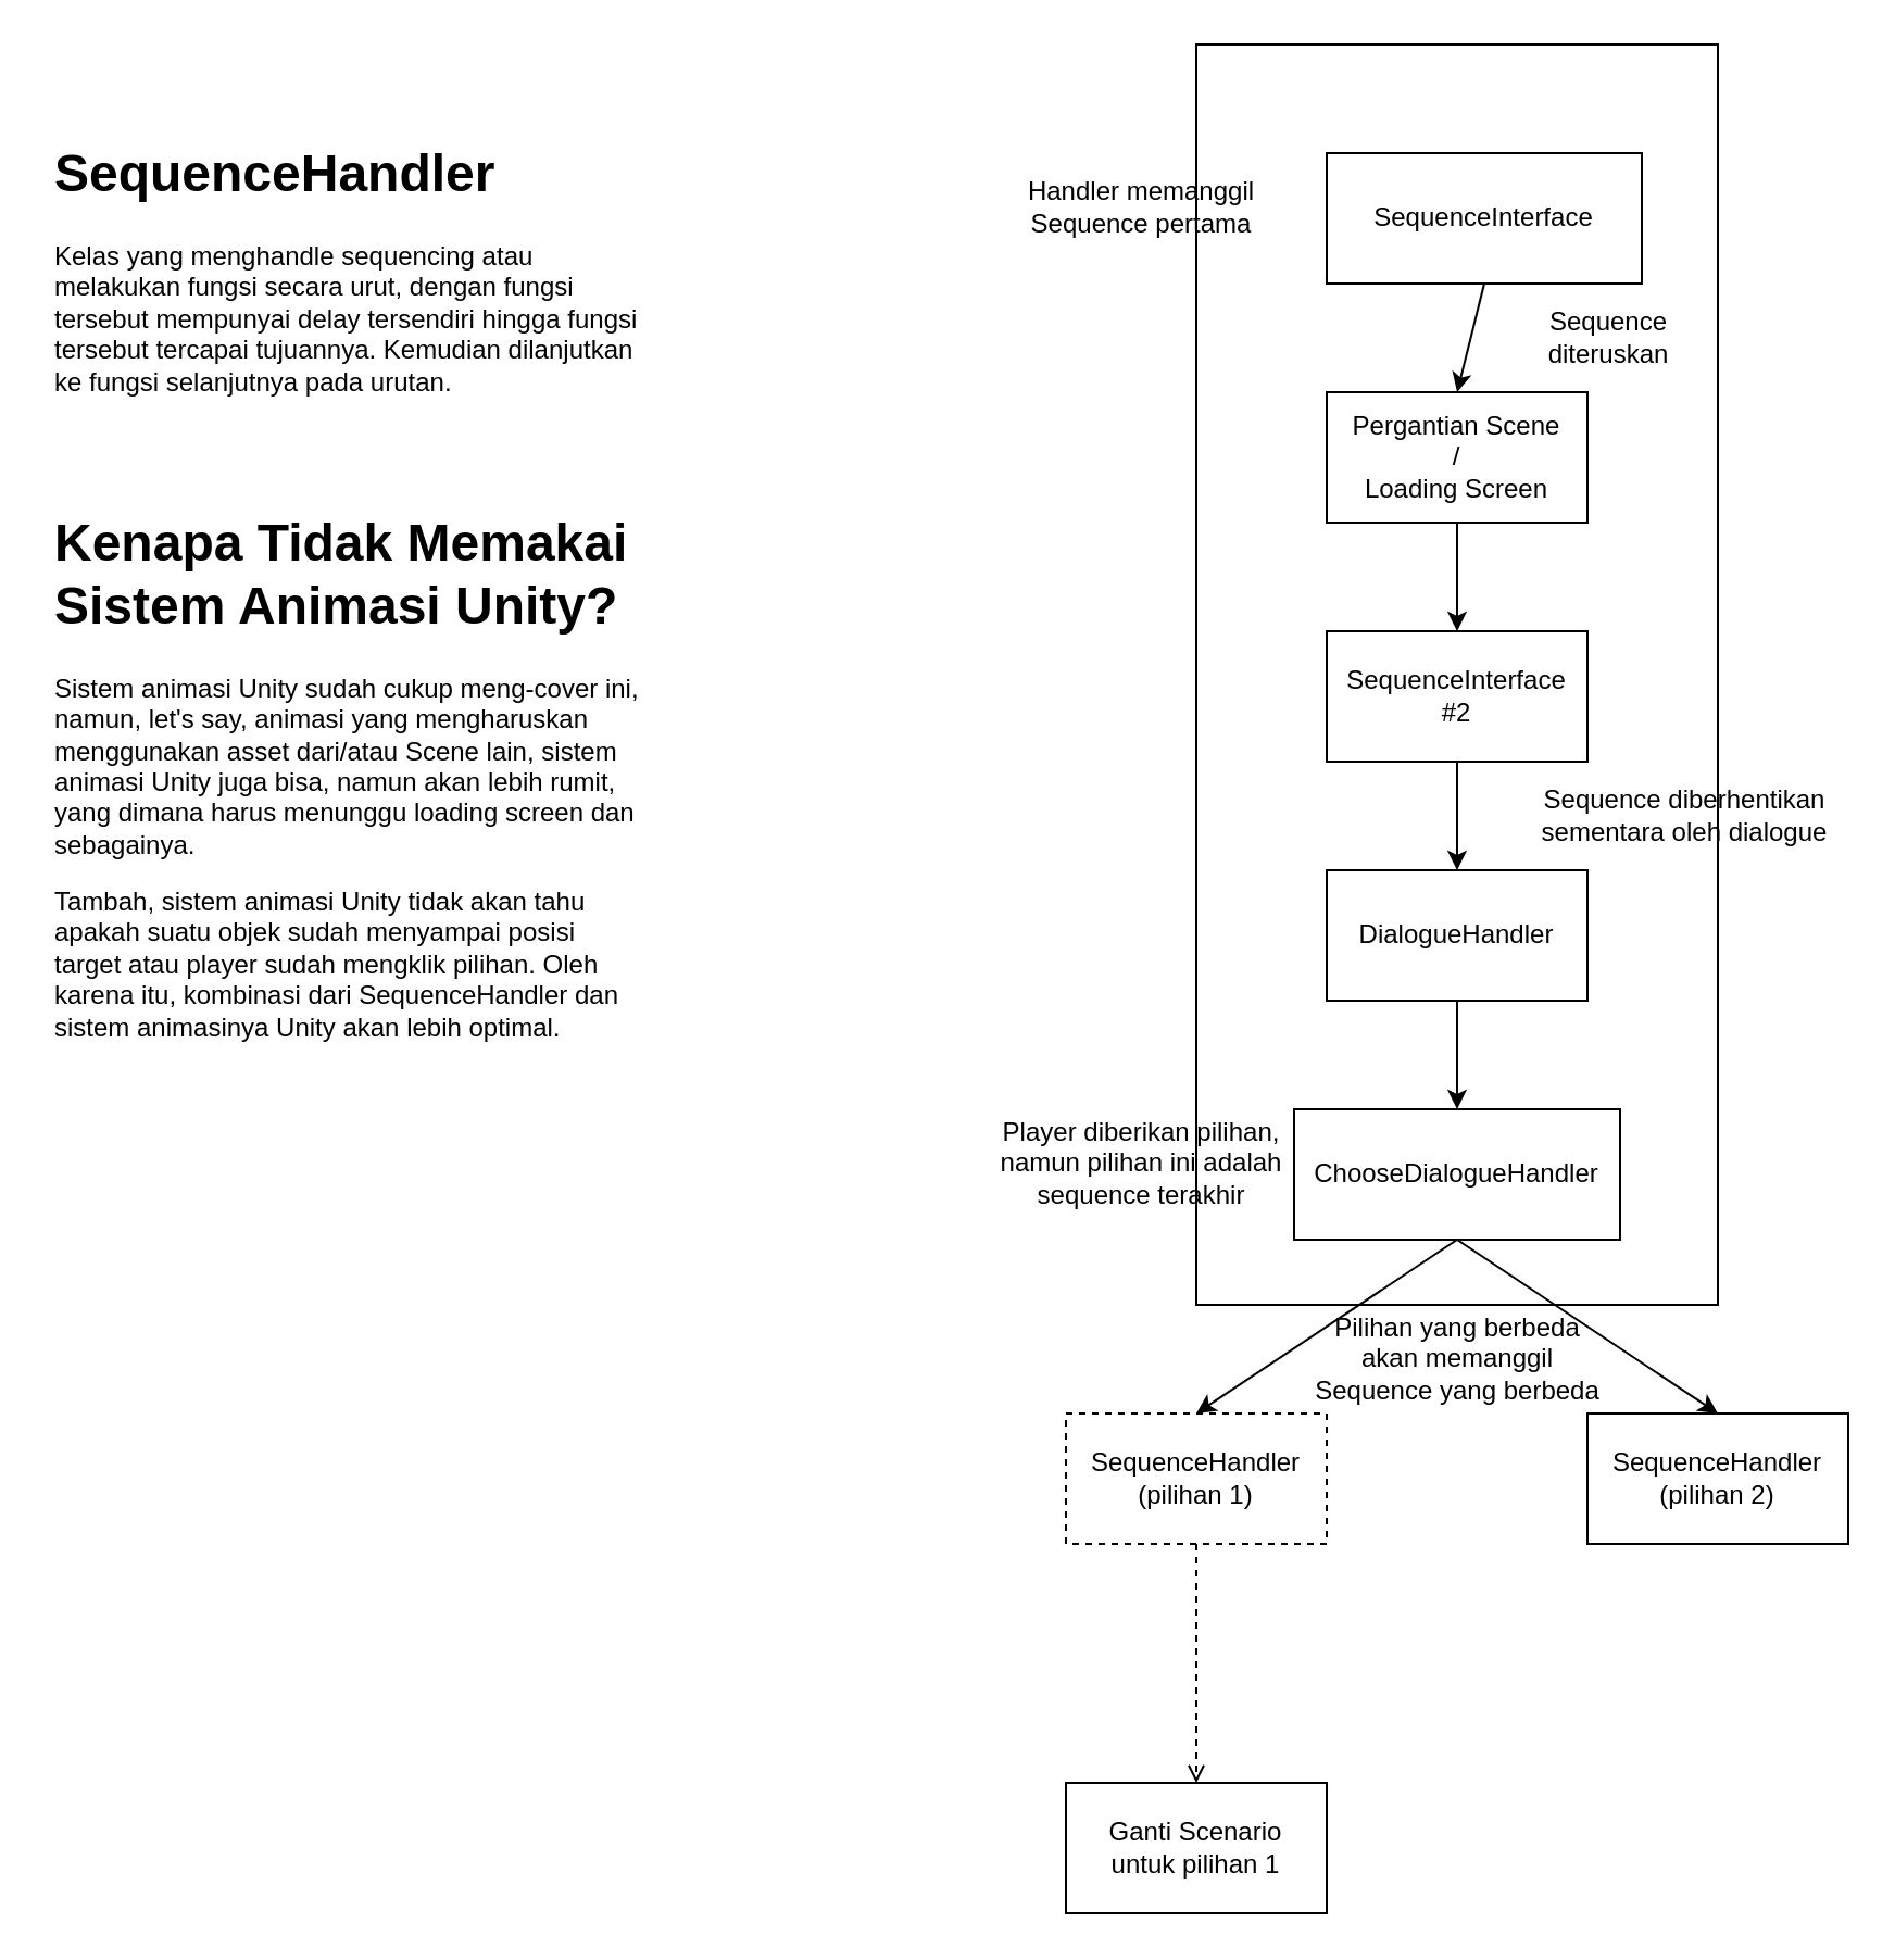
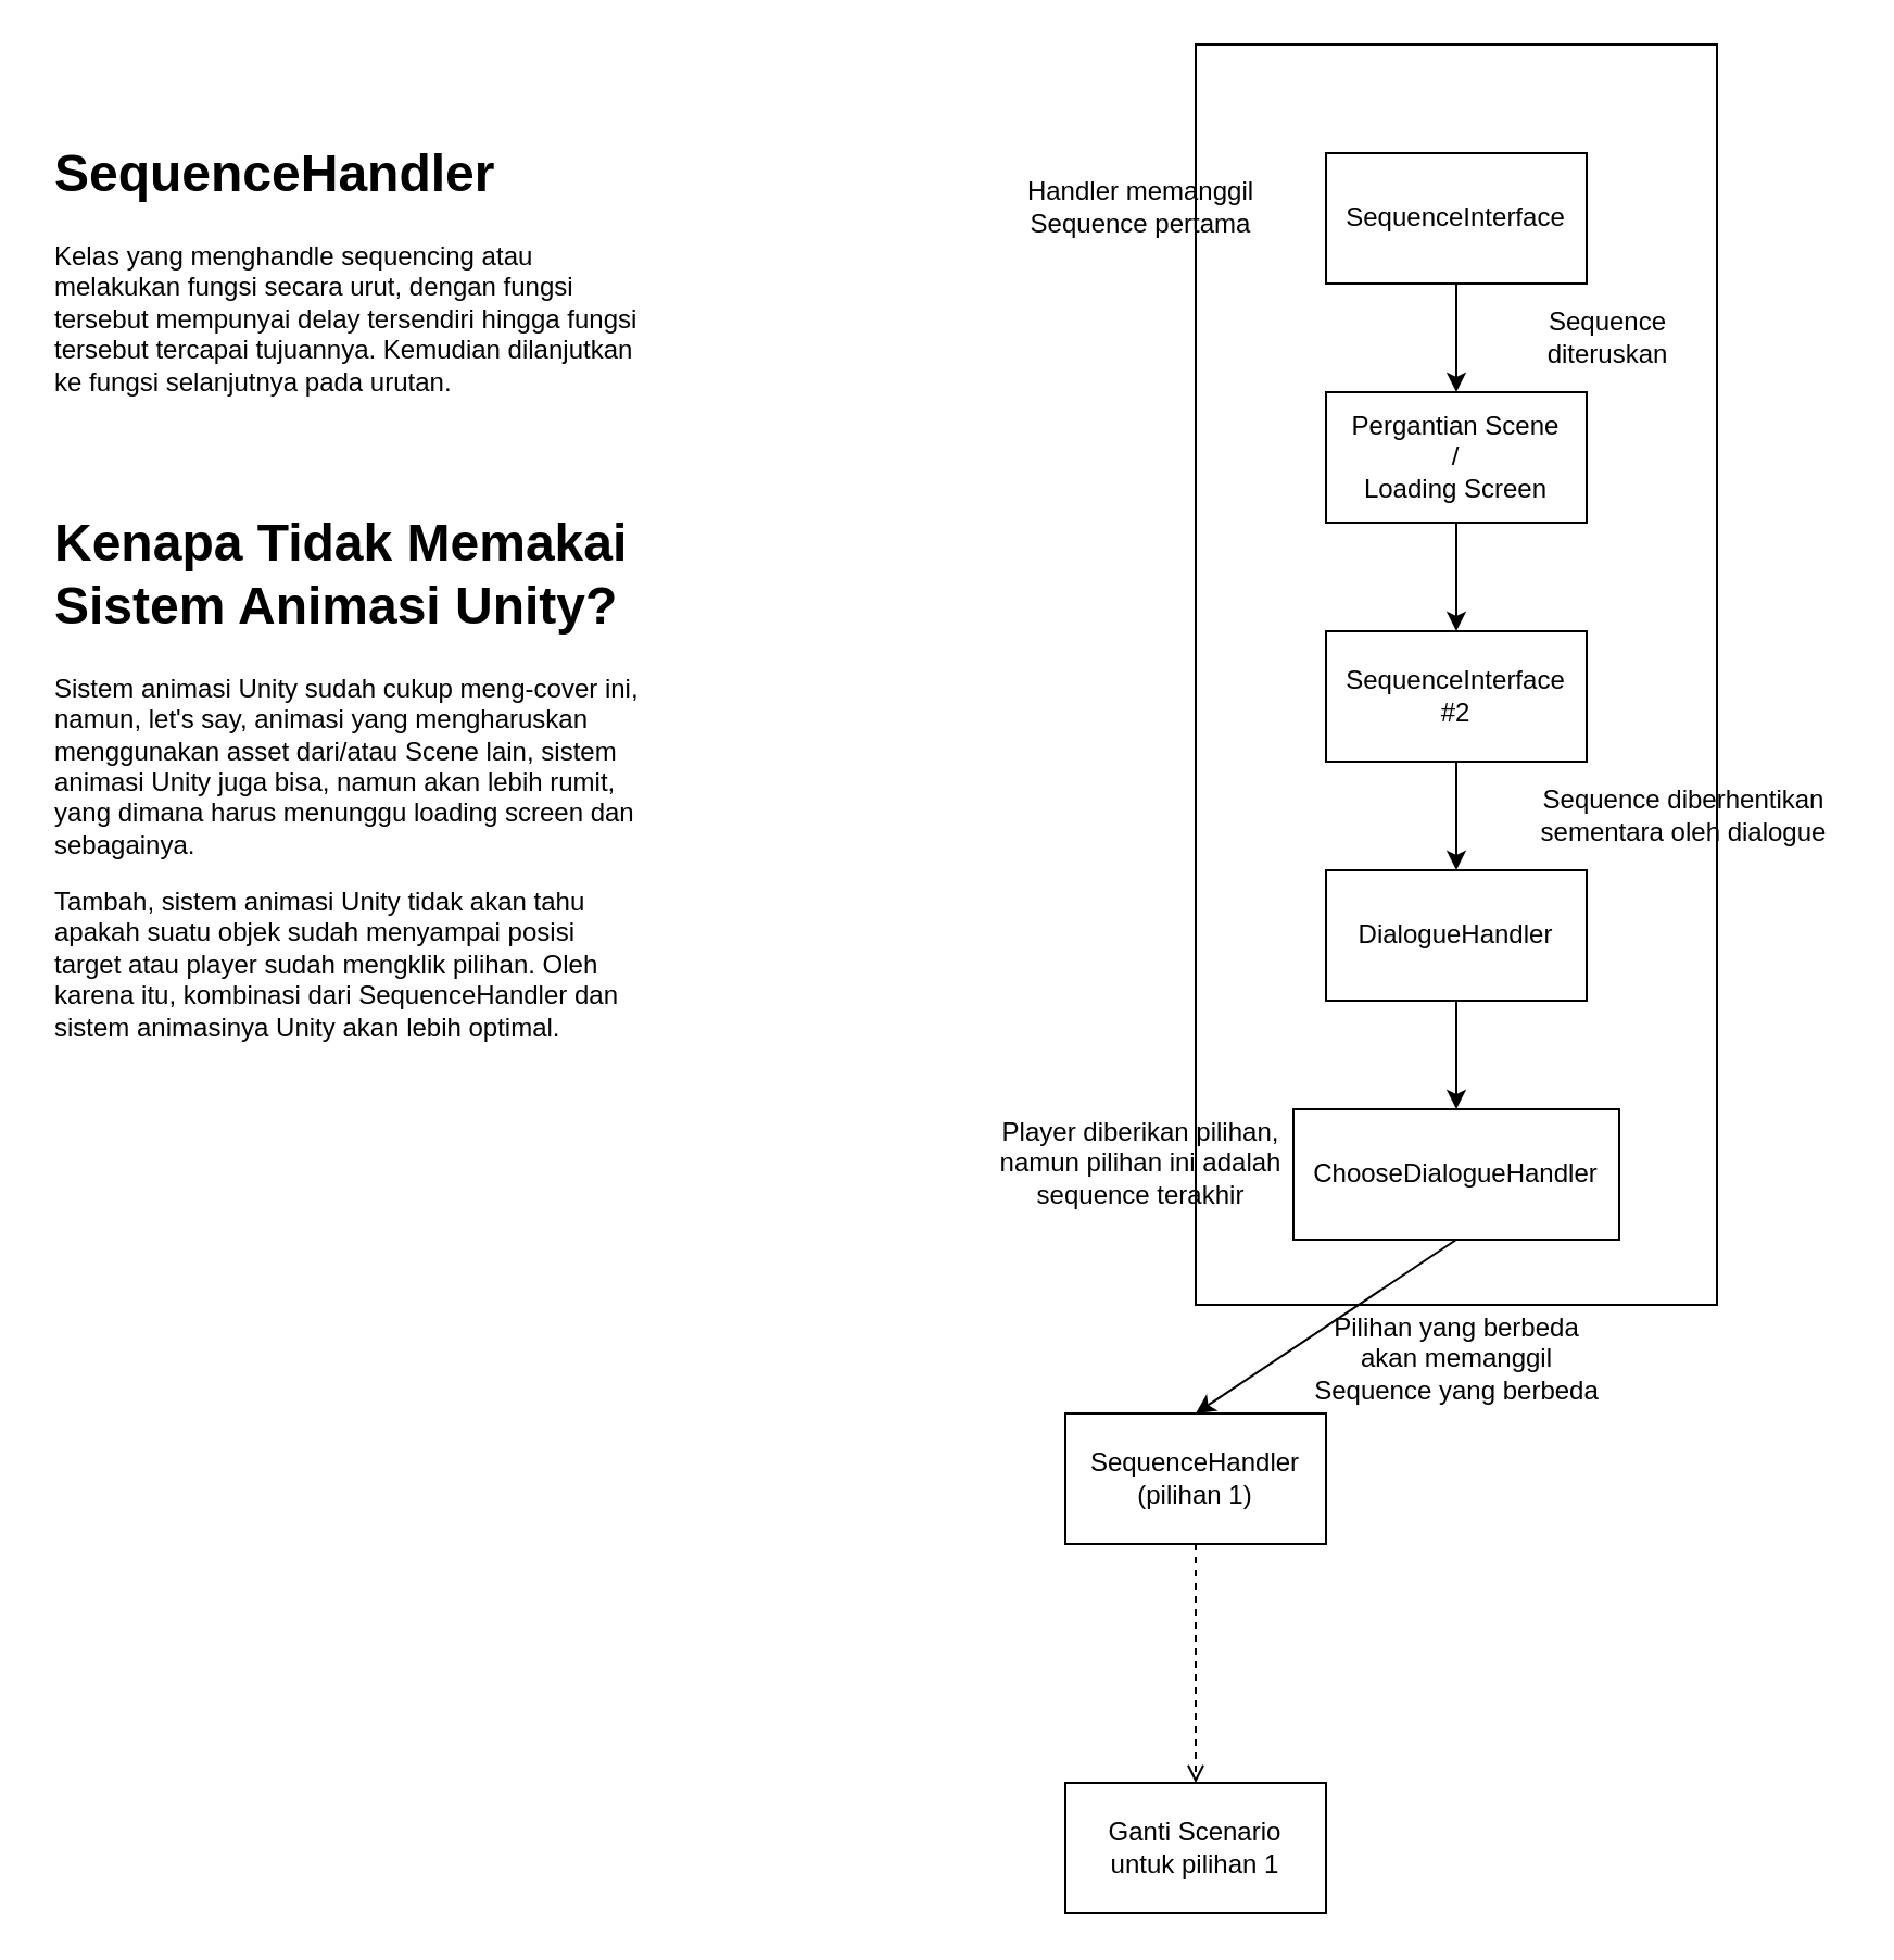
- <mxCell id="5" value="SequenceInterface" style="rounded=0;whiteSpace=wrap;html=1;" vertex="1" parent="1"><mxGeometry x="610" y="70" width="145" height="60" as="geometry" /></mxCell>
+ <mxCell id="5" value="SequenceInterface" style="rounded=0;whiteSpace=wrap;html=1;" vertex="1" parent="1"><mxGeometry x="610" y="70" width="120" height="60" as="geometry" /></mxCell>
- <mxCell id="14" value="" style="endArrow=classic;html=1;exitX=0.5;exitY=1;exitDx=0;exitDy=0;entryX=0.5;entryY=0;entryDx=0;entryDy=0;" edge="1" parent="1" source="10" target="12"><mxGeometry width="50" height="50" relative="1" as="geometry"><mxPoint x="680" y="580" as="sourcePoint" /><mxPoint x="592.727" y="660" as="targetPoint" /></mxGeometry></mxCell>
- <mxCell id="11" value="SequenceHandler&lt;br&gt;(pilihan 1)" style="rounded=0;whiteSpace=wrap;html=1;dashed=1;" vertex="1" parent="1"><mxGeometry x="490" y="650" width="120" height="60" as="geometry" /></mxCell>
+ <mxCell id="11" value="SequenceHandler&lt;br&gt;(pilihan 1)" style="rounded=0;whiteSpace=wrap;html=1;" vertex="1" parent="1"><mxGeometry x="490" y="650" width="120" height="60" as="geometry" /></mxCell>
- <mxCell id="12" value="SequenceHandler&lt;br&gt;(pilihan 2)" style="rounded=0;whiteSpace=wrap;html=1;" vertex="1" parent="1"><mxGeometry x="730" y="650" width="120" height="60" as="geometry" /></mxCell>
